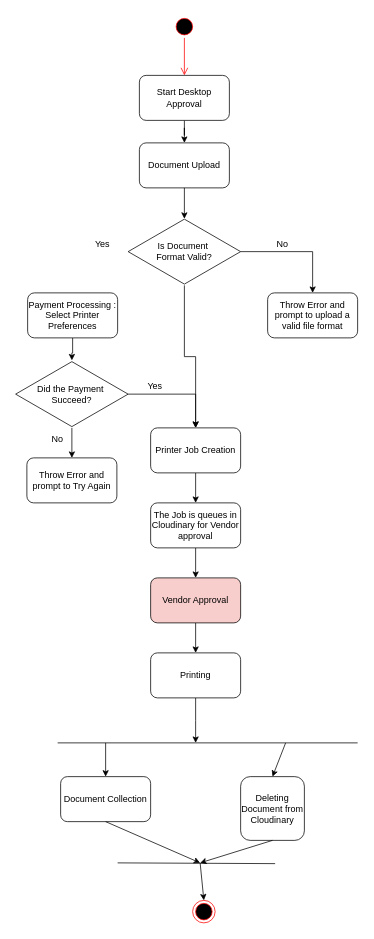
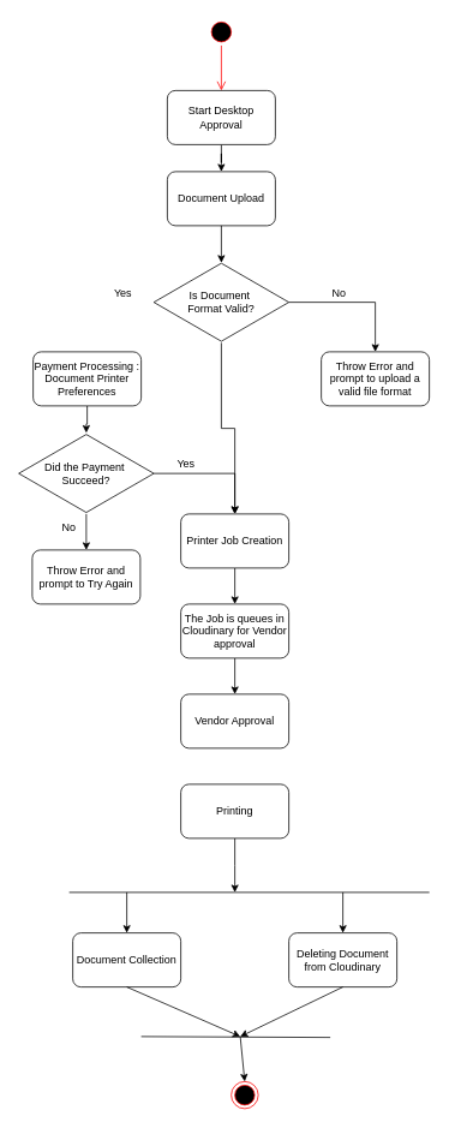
- <mxCell id="13" value="Payment Processing :&lt;div&gt;Select Printer Preferences&lt;/div&gt;" style="rounded=1;whiteSpace=wrap;html=1;" vertex="1" parent="1"><mxGeometry x="36" y="390" width="120" height="60" as="geometry" /></mxCell>
+ <mxCell id="13" value="Payment Processing :&lt;div&gt;Document Printer Preferences&lt;/div&gt;" style="rounded=1;whiteSpace=wrap;html=1;" vertex="1" parent="1"><mxGeometry x="36" y="390" width="120" height="60" as="geometry" /></mxCell>
- <mxCell id="27" value="Vendor Approval" style="rounded=1;whiteSpace=wrap;html=1;fillColor=#f8cecc;" vertex="1" parent="1"><mxGeometry x="200" y="770" width="120" height="60" as="geometry" /></mxCell>
+ <mxCell id="27" value="Vendor Approval" style="rounded=1;whiteSpace=wrap;html=1;" vertex="1" parent="1"><mxGeometry x="200" y="770" width="120" height="60" as="geometry" /></mxCell>
- <mxCell id="26" style="edgeStyle=orthogonalEdgeStyle;rounded=0;orthogonalLoop=1;jettySize=auto;html=1;" edge="1" parent="1" source="27" target="29"><mxGeometry relative="1" as="geometry" /></mxCell>
- <mxCell id="31" value="Deleting Document from Cloudinary" style="rounded=1;whiteSpace=wrap;html=1;" vertex="1" parent="1"><mxGeometry x="320" y="1035" width="85" height="85" as="geometry" /></mxCell>
+ <mxCell id="31" value="Deleting Document from Cloudinary" style="rounded=1;whiteSpace=wrap;html=1;" vertex="1" parent="1"><mxGeometry x="320" y="1035" width="120" height="60" as="geometry" /></mxCell>
